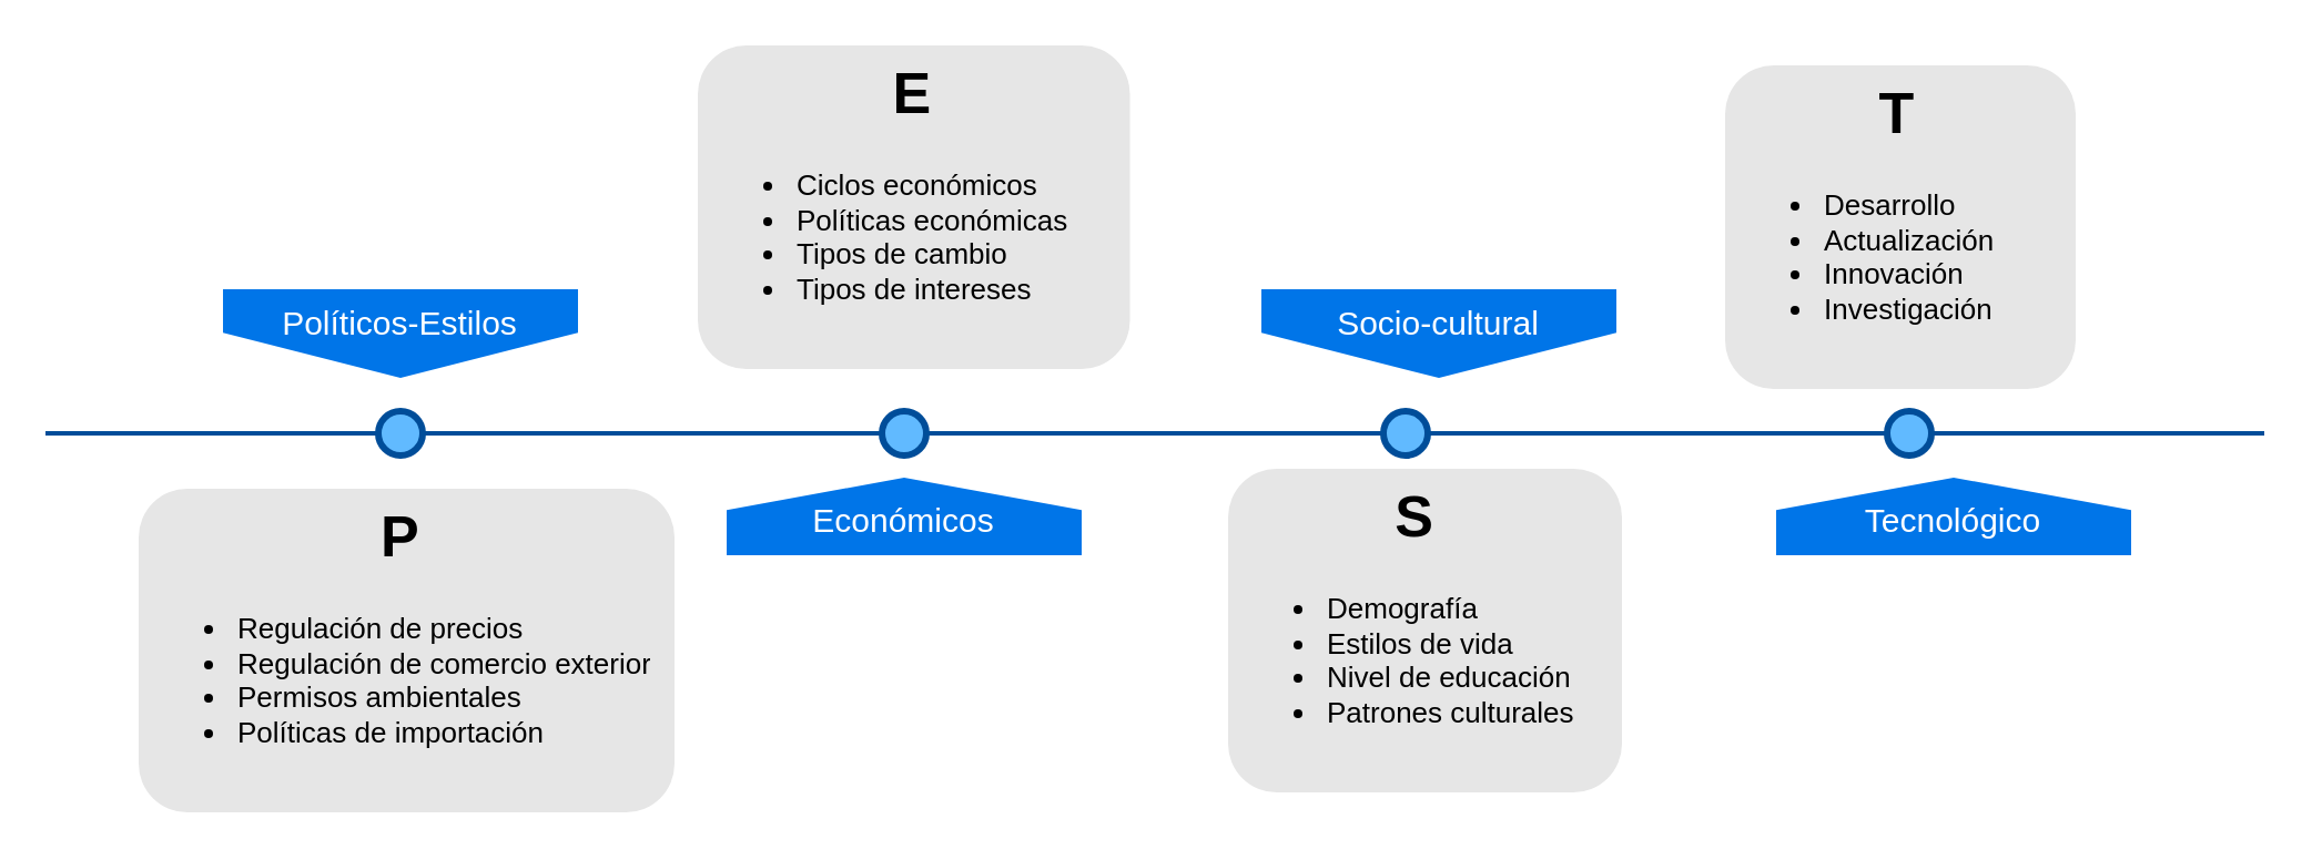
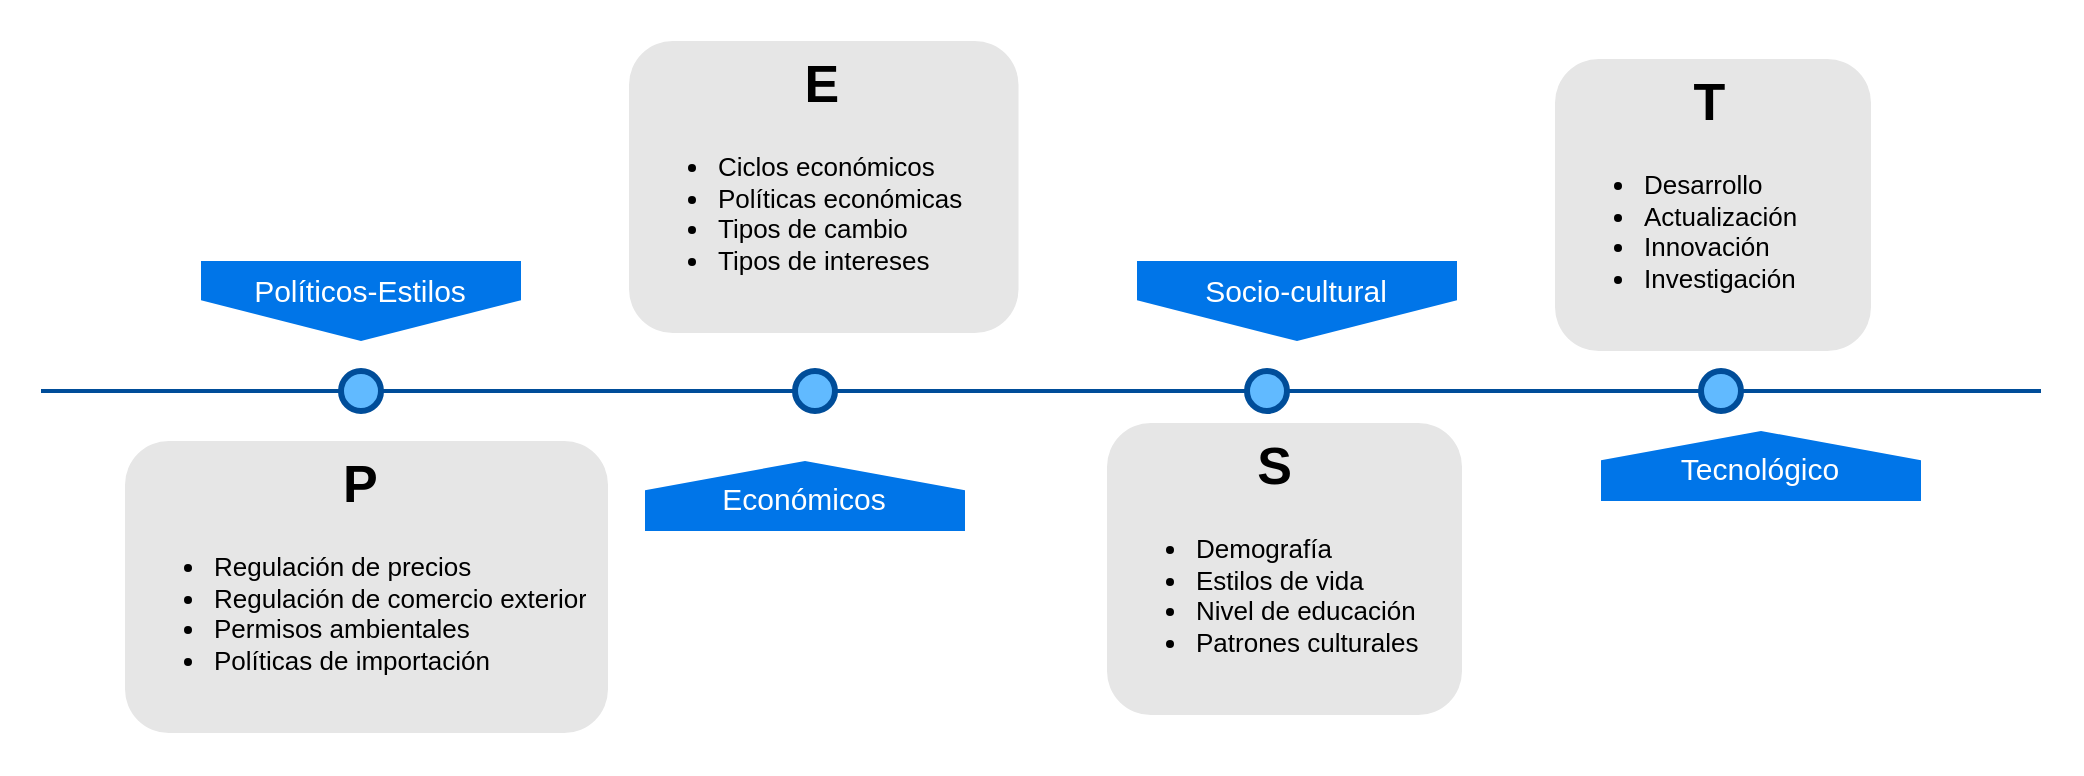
- <mxCell id="5" value="Económicos" style="shape=offPageConnector;whiteSpace=wrap;html=1;fillColor=#0075E8;fontSize=15;fontColor=#FFFFFF;size=0.418;flipV=1;verticalAlign=bottom;strokeColor=none;spacingBottom=4;" parent="1" vertex="1"><mxGeometry x="327" y="215" width="160" height="35" as="geometry" /></mxCell>
+ <mxCell id="5" value="Económicos" style="shape=offPageConnector;whiteSpace=wrap;html=1;fillColor=#0075E8;fontSize=15;fontColor=#FFFFFF;size=0.418;flipV=1;verticalAlign=bottom;strokeColor=none;spacingBottom=4;" parent="1" vertex="1"><mxGeometry x="322" y="230" width="160" height="35" as="geometry" /></mxCell>
